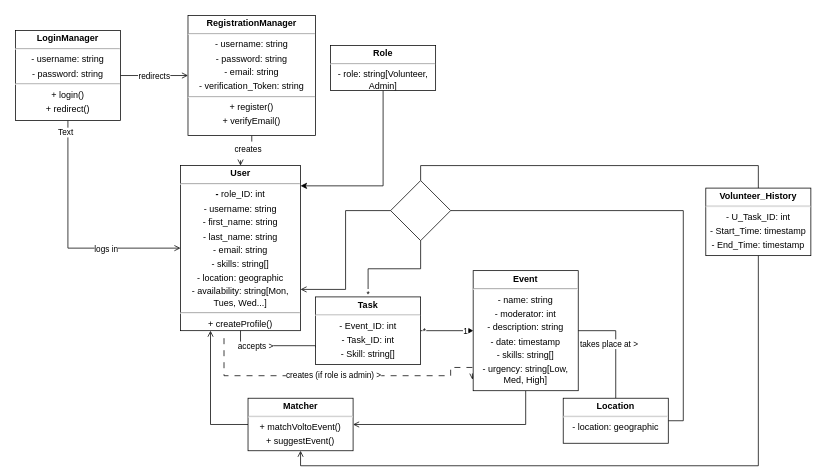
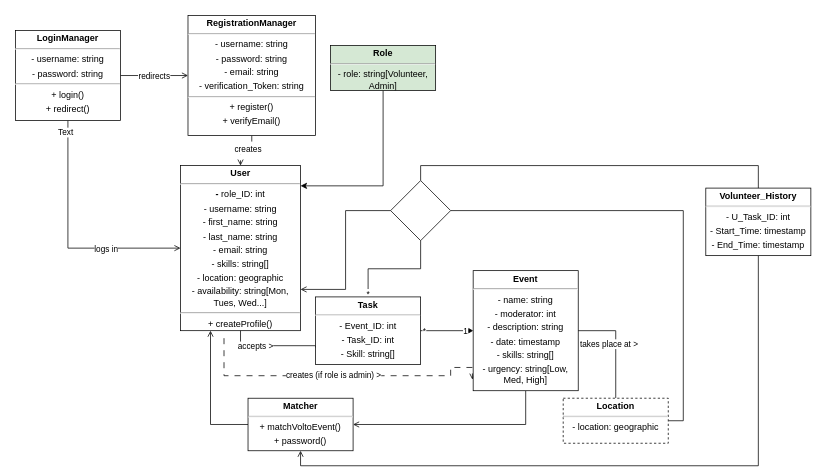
- <mxCell id="31" value="&lt;p style=&quot;margin:0px;margin-top:4px;text-align:center;&quot;&gt;&lt;b&gt;Role&lt;/b&gt;&lt;/p&gt;&lt;hr&gt;&lt;p style=&quot;margin:0px;margin-top:4px;text-align:center;&quot;&gt;- role: string[Volunteer, Admin]&lt;/p&gt;" style="verticalAlign=top;align=left;overflow=fill;html=1;whiteSpace=wrap;" parent="1" vertex="1"><mxGeometry x="440" y="60" width="140" height="60" as="geometry" /></mxCell>
+ <mxCell id="31" value="&lt;p style=&quot;margin:0px;margin-top:4px;text-align:center;&quot;&gt;&lt;b&gt;Role&lt;/b&gt;&lt;/p&gt;&lt;hr&gt;&lt;p style=&quot;margin:0px;margin-top:4px;text-align:center;&quot;&gt;- role: string[Volunteer, Admin]&lt;/p&gt;" style="verticalAlign=top;align=left;overflow=fill;html=1;whiteSpace=wrap;fillColor=#d5e8d4;" parent="1" vertex="1"><mxGeometry x="440" y="60" width="140" height="60" as="geometry" /></mxCell>
- <mxCell id="33" value="&lt;p style=&quot;margin:0px;margin-top:4px;text-align:center;&quot;&gt;&lt;b&gt;Matcher&lt;/b&gt;&lt;/p&gt;&lt;hr&gt;&lt;p style=&quot;margin:0px;margin-top:4px;text-align:center;&quot;&gt;+ matchVoltoEvent()&lt;/p&gt;&lt;p style=&quot;margin:0px;margin-top:4px;text-align:center;&quot;&gt;+ suggestEvent()&lt;/p&gt;" style="verticalAlign=top;align=left;overflow=fill;html=1;whiteSpace=wrap;" parent="1" vertex="1"><mxGeometry x="330" y="530" width="140" height="70" as="geometry" /></mxCell>
+ <mxCell id="33" value="&lt;p style=&quot;margin:0px;margin-top:4px;text-align:center;&quot;&gt;&lt;b&gt;Matcher&lt;/b&gt;&lt;/p&gt;&lt;hr&gt;&lt;p style=&quot;margin:0px;margin-top:4px;text-align:center;&quot;&gt;+ matchVoltoEvent()&lt;/p&gt;&lt;p style=&quot;margin:0px;margin-top:4px;text-align:center;&quot;&gt;+ password()&lt;/p&gt;" style="verticalAlign=top;align=left;overflow=fill;html=1;whiteSpace=wrap;" parent="1" vertex="1"><mxGeometry x="330" y="530" width="140" height="70" as="geometry" /></mxCell>
- <mxCell id="21" value="&lt;p style=&quot;margin:0px;margin-top:4px;text-align:center;&quot;&gt;&lt;b&gt;Location&lt;/b&gt;&lt;/p&gt;&lt;hr&gt;&lt;p style=&quot;margin:0px;margin-top:4px;text-align:center;&quot;&gt;- location: geographic&lt;/p&gt;" style="verticalAlign=top;align=left;overflow=fill;html=1;whiteSpace=wrap;" parent="1" vertex="1"><mxGeometry x="750" y="530" width="140" height="60" as="geometry" /></mxCell>
+ <mxCell id="21" value="&lt;p style=&quot;margin:0px;margin-top:4px;text-align:center;&quot;&gt;&lt;b&gt;Location&lt;/b&gt;&lt;/p&gt;&lt;hr&gt;&lt;p style=&quot;margin:0px;margin-top:4px;text-align:center;&quot;&gt;- location: geographic&lt;/p&gt;" style="verticalAlign=top;align=left;overflow=fill;html=1;whiteSpace=wrap;dashed=1;" parent="1" vertex="1"><mxGeometry x="750" y="530" width="140" height="60" as="geometry" /></mxCell>
